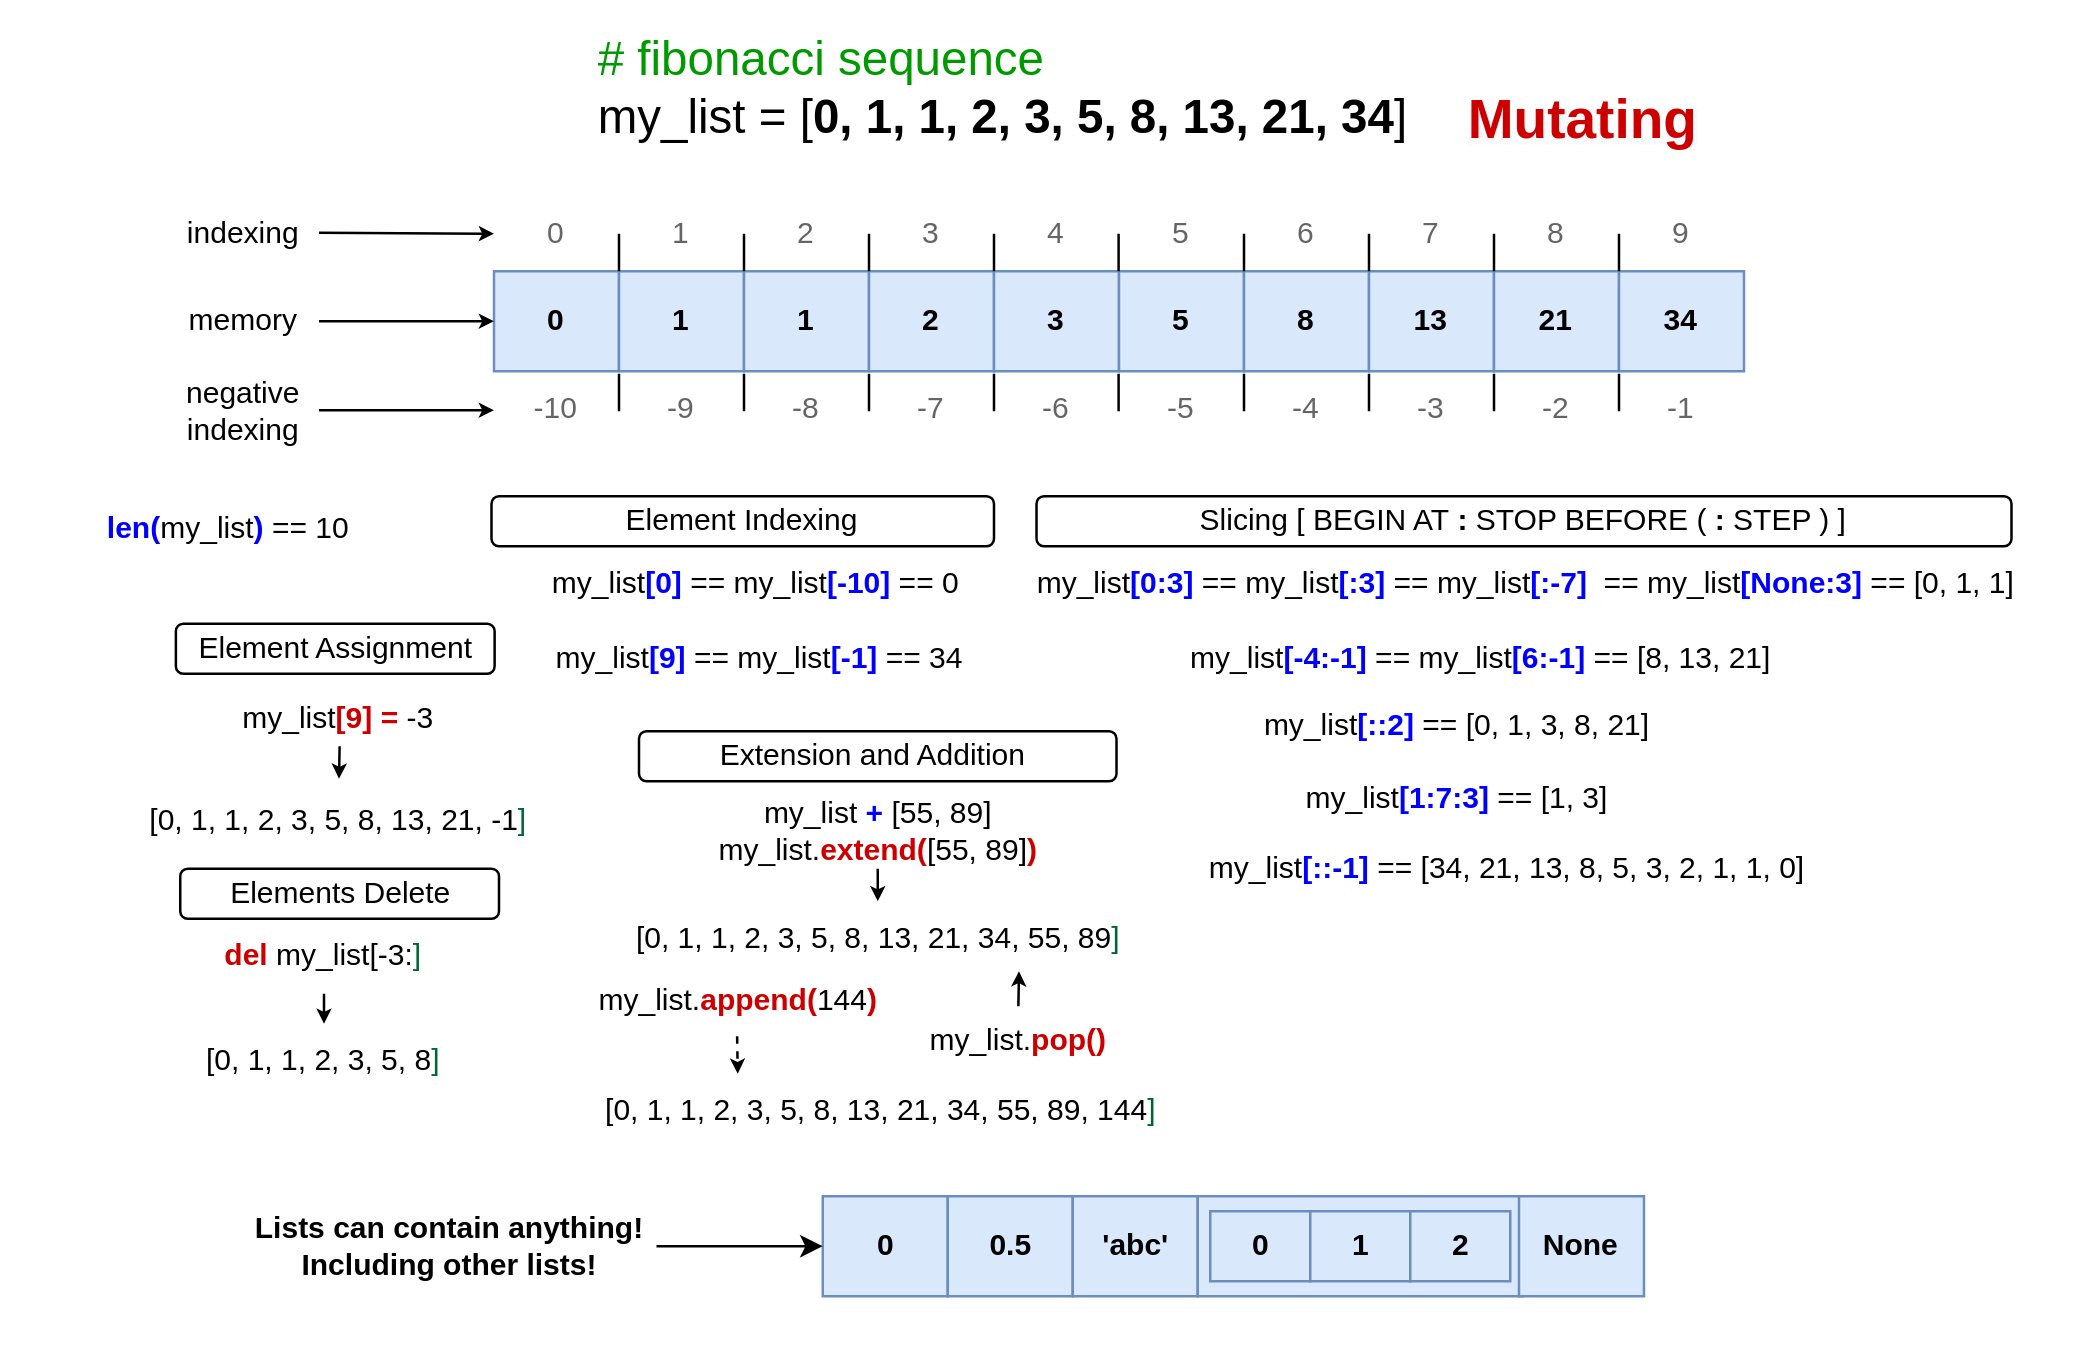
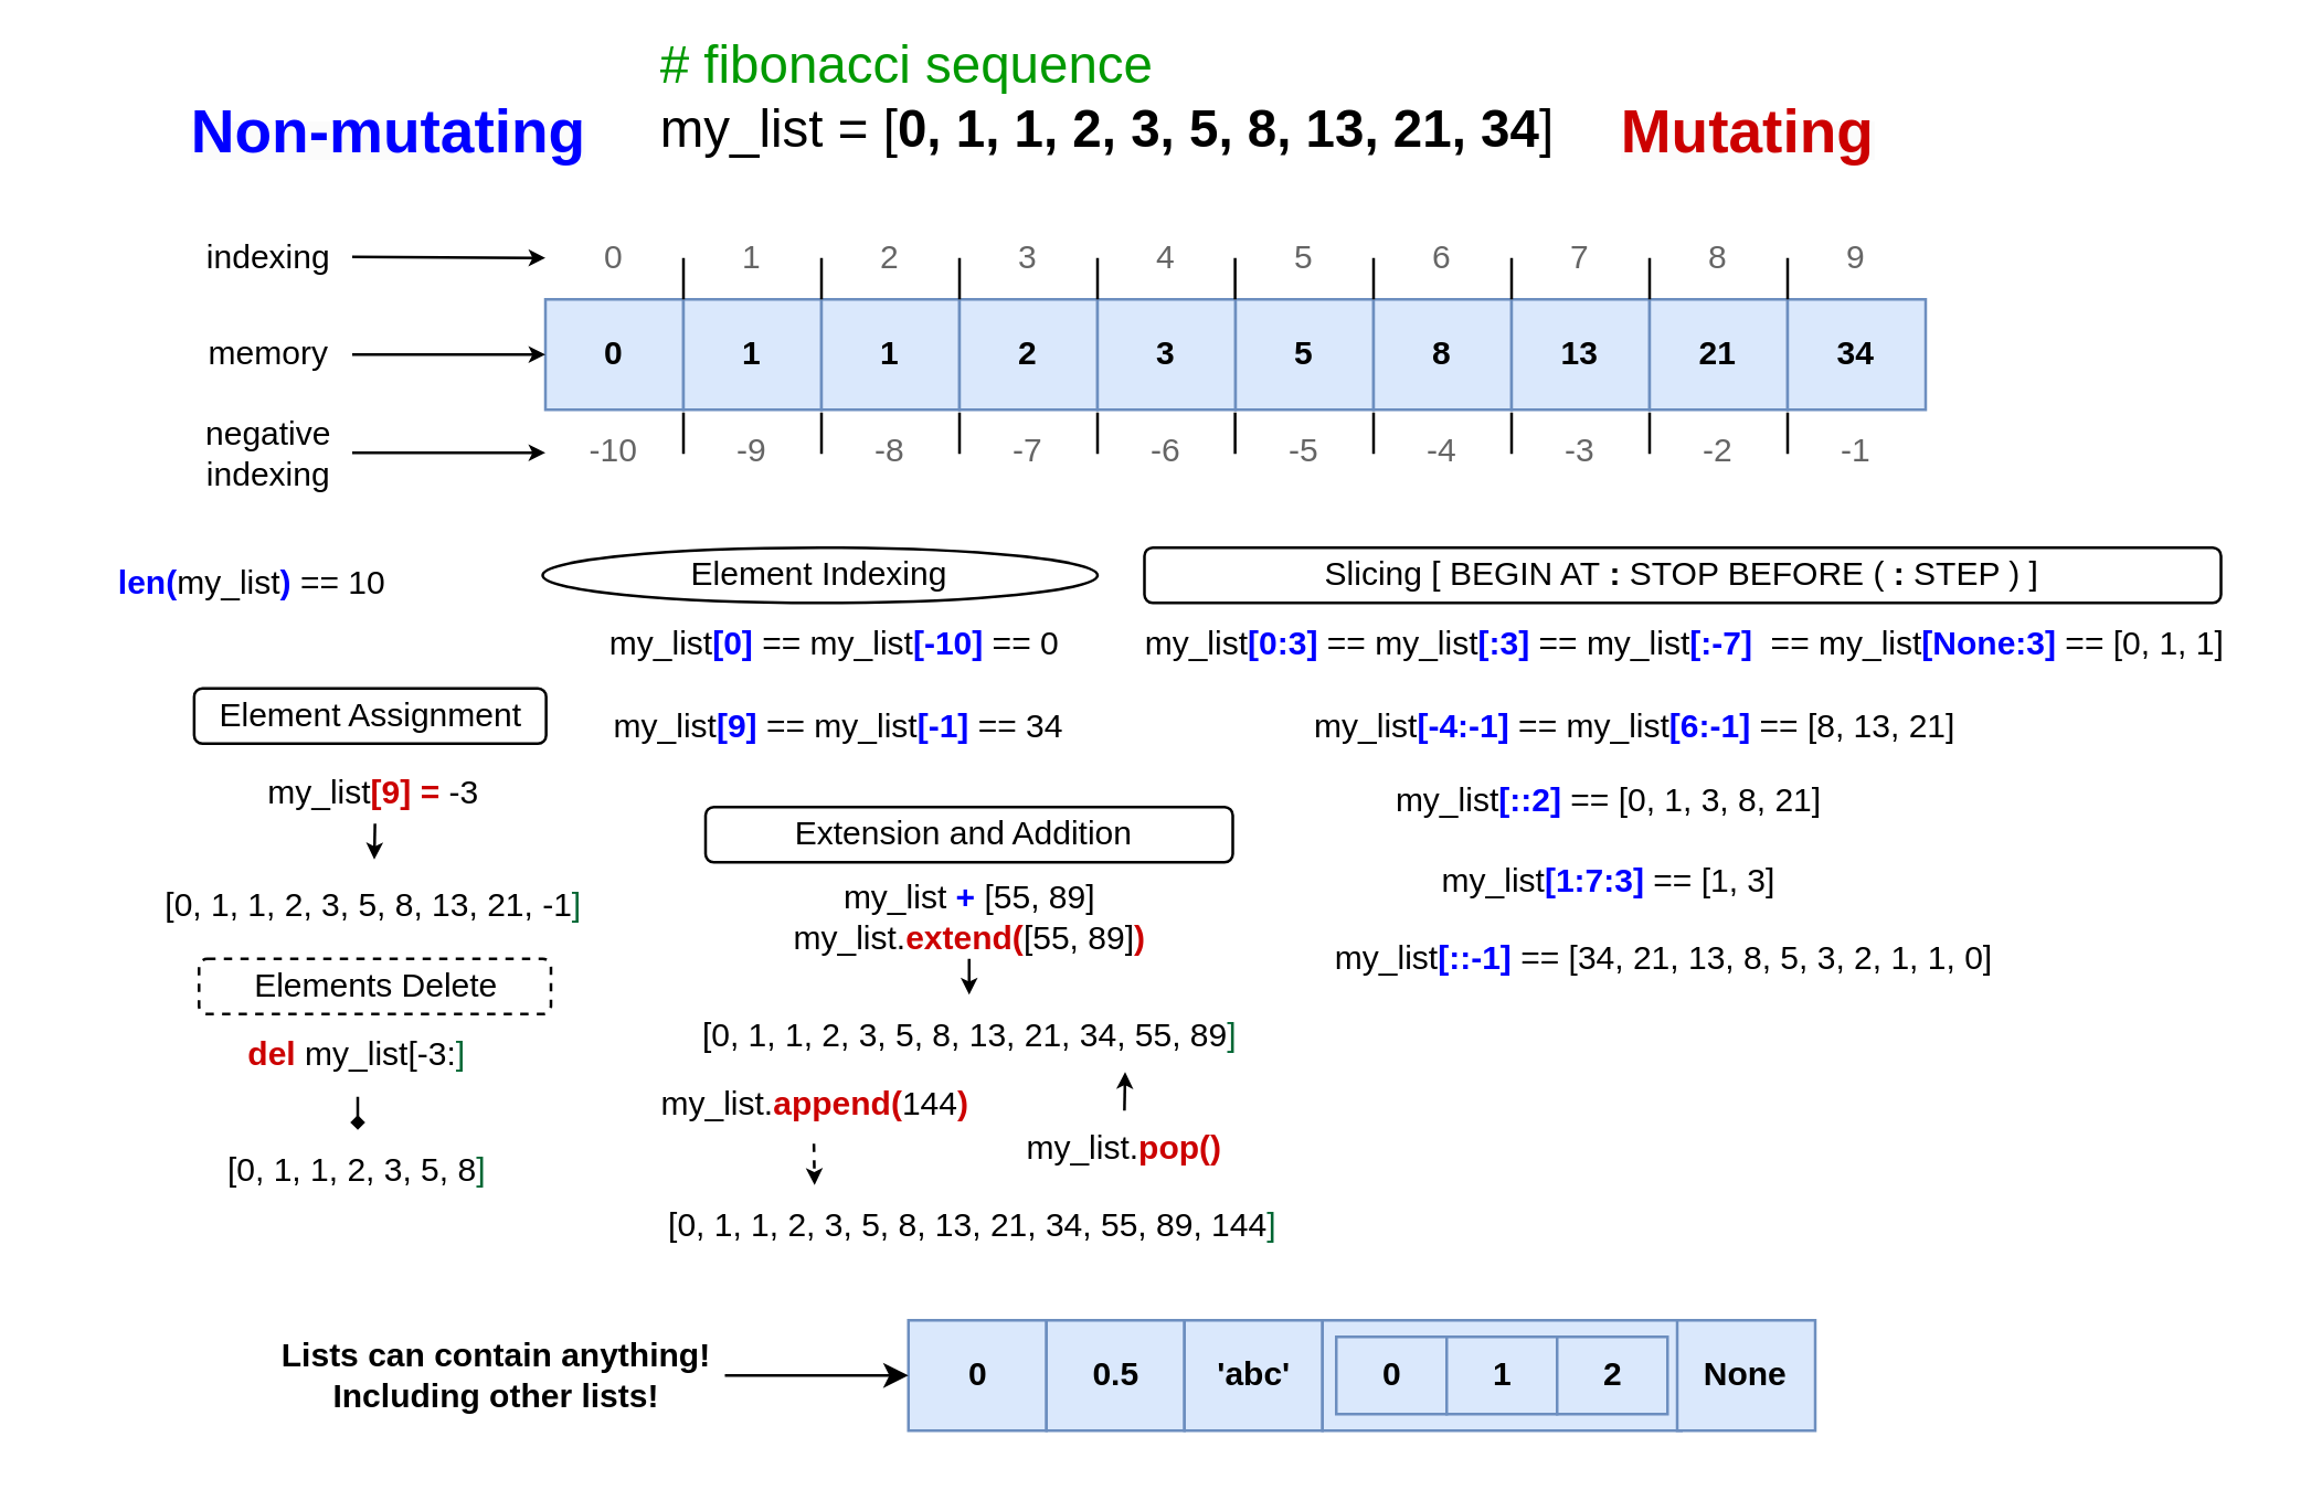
+ <mxCell id="82" value="&lt;b style=&quot;border-color: var(--border-color); font-family: Helvetica; font-style: normal; font-variant-ligatures: normal; font-variant-caps: normal; letter-spacing: normal; orphans: 2; text-align: center; text-indent: 0px; text-transform: none; widows: 2; word-spacing: 0px; -webkit-text-stroke-width: 0px; background-color: rgb(251, 251, 251); text-decoration-thickness: initial; text-decoration-style: initial; text-decoration-color: initial;&quot;&gt;&lt;font color=&quot;#0000ff&quot; style=&quot;border-color: var(--border-color); font-size: 22px;&quot;&gt;Non-mutating&lt;/font&gt;&lt;/b&gt;" style="text;whiteSpace=wrap;html=1;" parent="1" vertex="1"><mxGeometry x="67.13" y="28" width="150.25" height="40" as="geometry" /></mxCell>
- <mxCell id="60" value="Element Indexing" style="rounded=1;whiteSpace=wrap;html=1;" parent="1" vertex="1"><mxGeometry x="196" y="198" width="201" height="20" as="geometry" /></mxCell>
+ <mxCell id="60" value="Element Indexing" style="ellipse;whiteSpace=wrap;html=1;" parent="1" vertex="1"><mxGeometry x="196" y="198" width="201" height="20" as="geometry" /></mxCell>
- <mxCell id="78" value="Elements Delete" style="rounded=1;whiteSpace=wrap;html=1;" parent="1" vertex="1"><mxGeometry x="71.5" y="347" width="127.5" height="20" as="geometry" /></mxCell>
+ <mxCell id="78" value="Elements Delete" style="rounded=1;whiteSpace=wrap;html=1;dashed=1;" parent="1" vertex="1"><mxGeometry x="71.5" y="347" width="127.5" height="20" as="geometry" /></mxCell>
- <mxCell id="80" value="" style="endArrow=classic;html=1;rounded=0;exitX=0.5;exitY=1;exitDx=0;exitDy=0;entryX=0.5;entryY=0;entryDx=0;entryDy=0;endSize=3;" parent="1" source="79" target="83" edge="1"><mxGeometry width="50" height="50" relative="1" as="geometry"><mxPoint x="145" y="303" as="sourcePoint" /><mxPoint x="145" y="323" as="targetPoint" /></mxGeometry></mxCell>
+ <mxCell id="80" value="" style="endArrow=diamond;html=1;rounded=0;exitX=0.5;exitY=1;exitDx=0;exitDy=0;entryX=0.5;entryY=0;entryDx=0;entryDy=0;endSize=3;" parent="1" source="79" target="83" edge="1"><mxGeometry width="50" height="50" relative="1" as="geometry"><mxPoint x="145" y="303" as="sourcePoint" /><mxPoint x="145" y="323" as="targetPoint" /></mxGeometry></mxCell>
